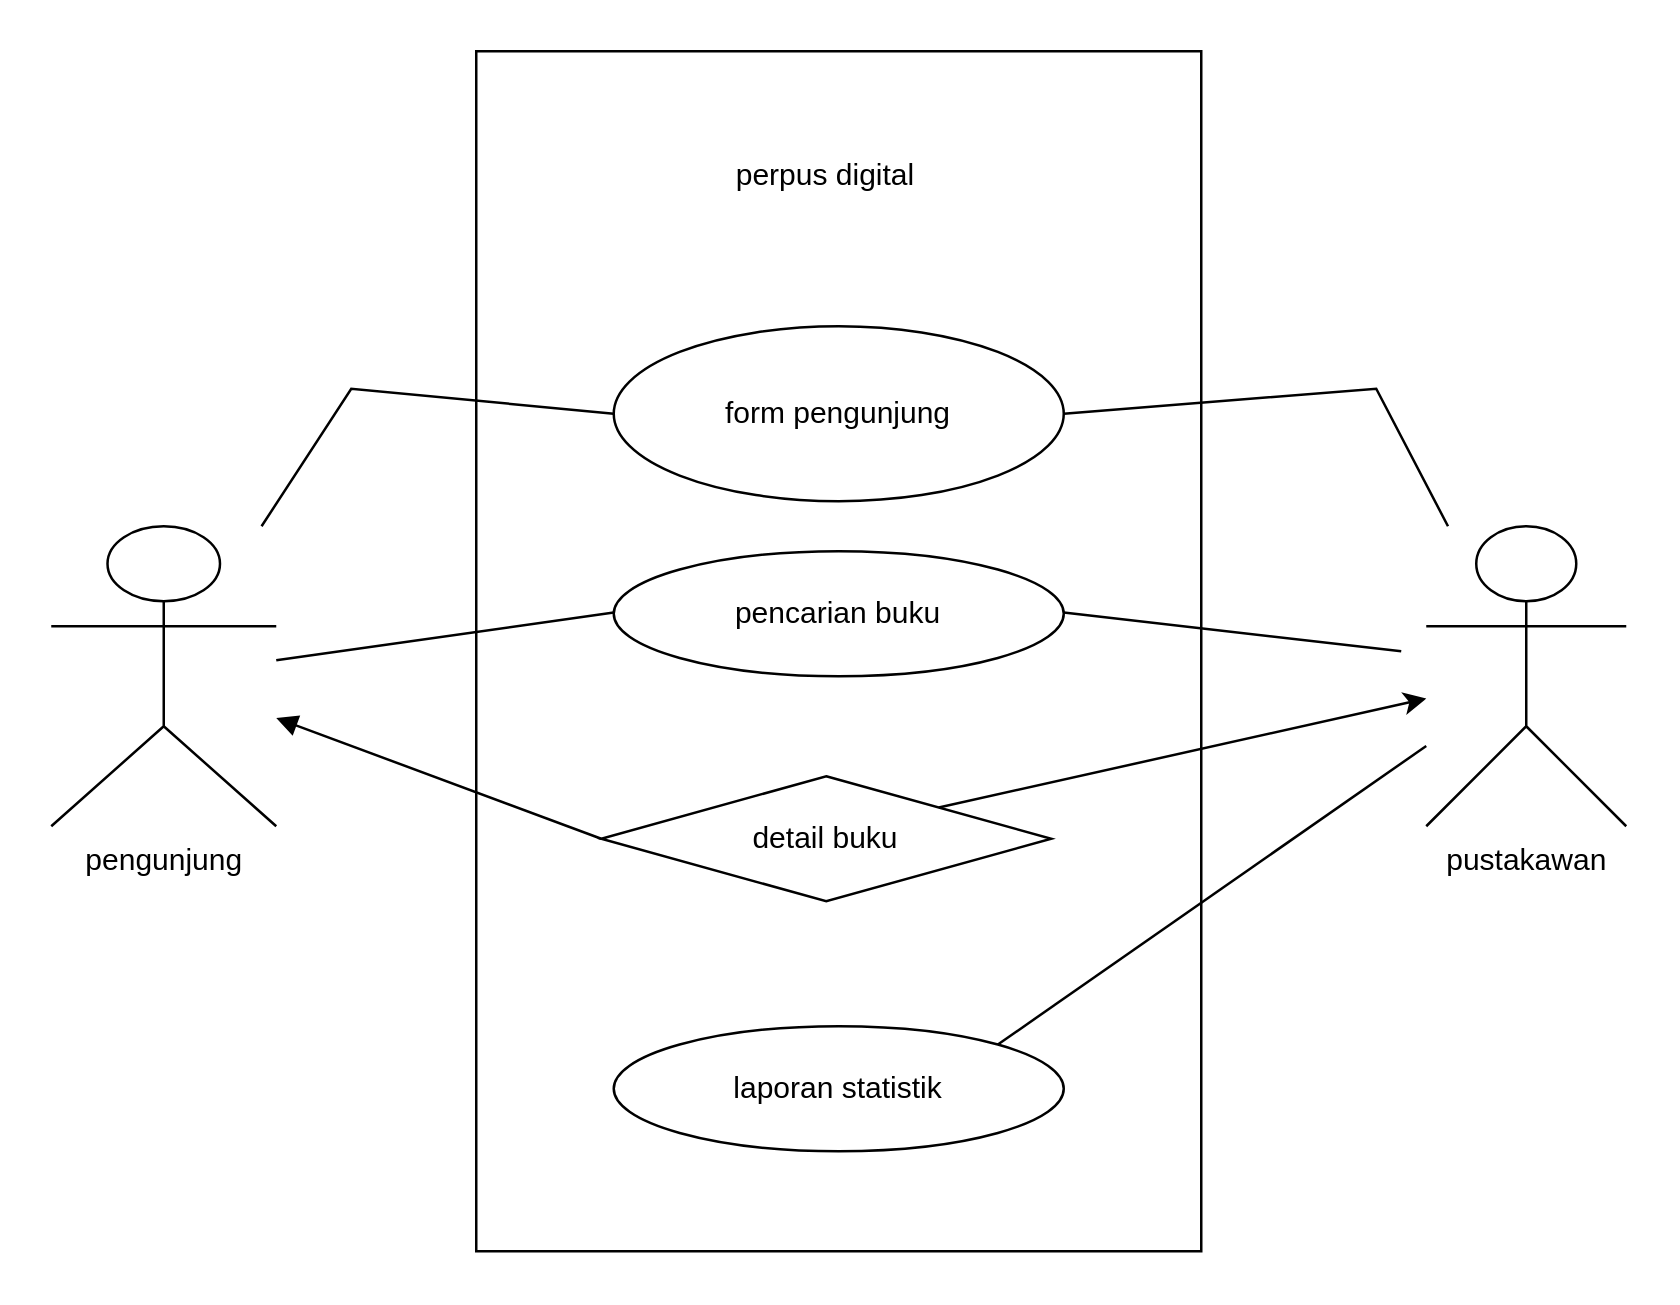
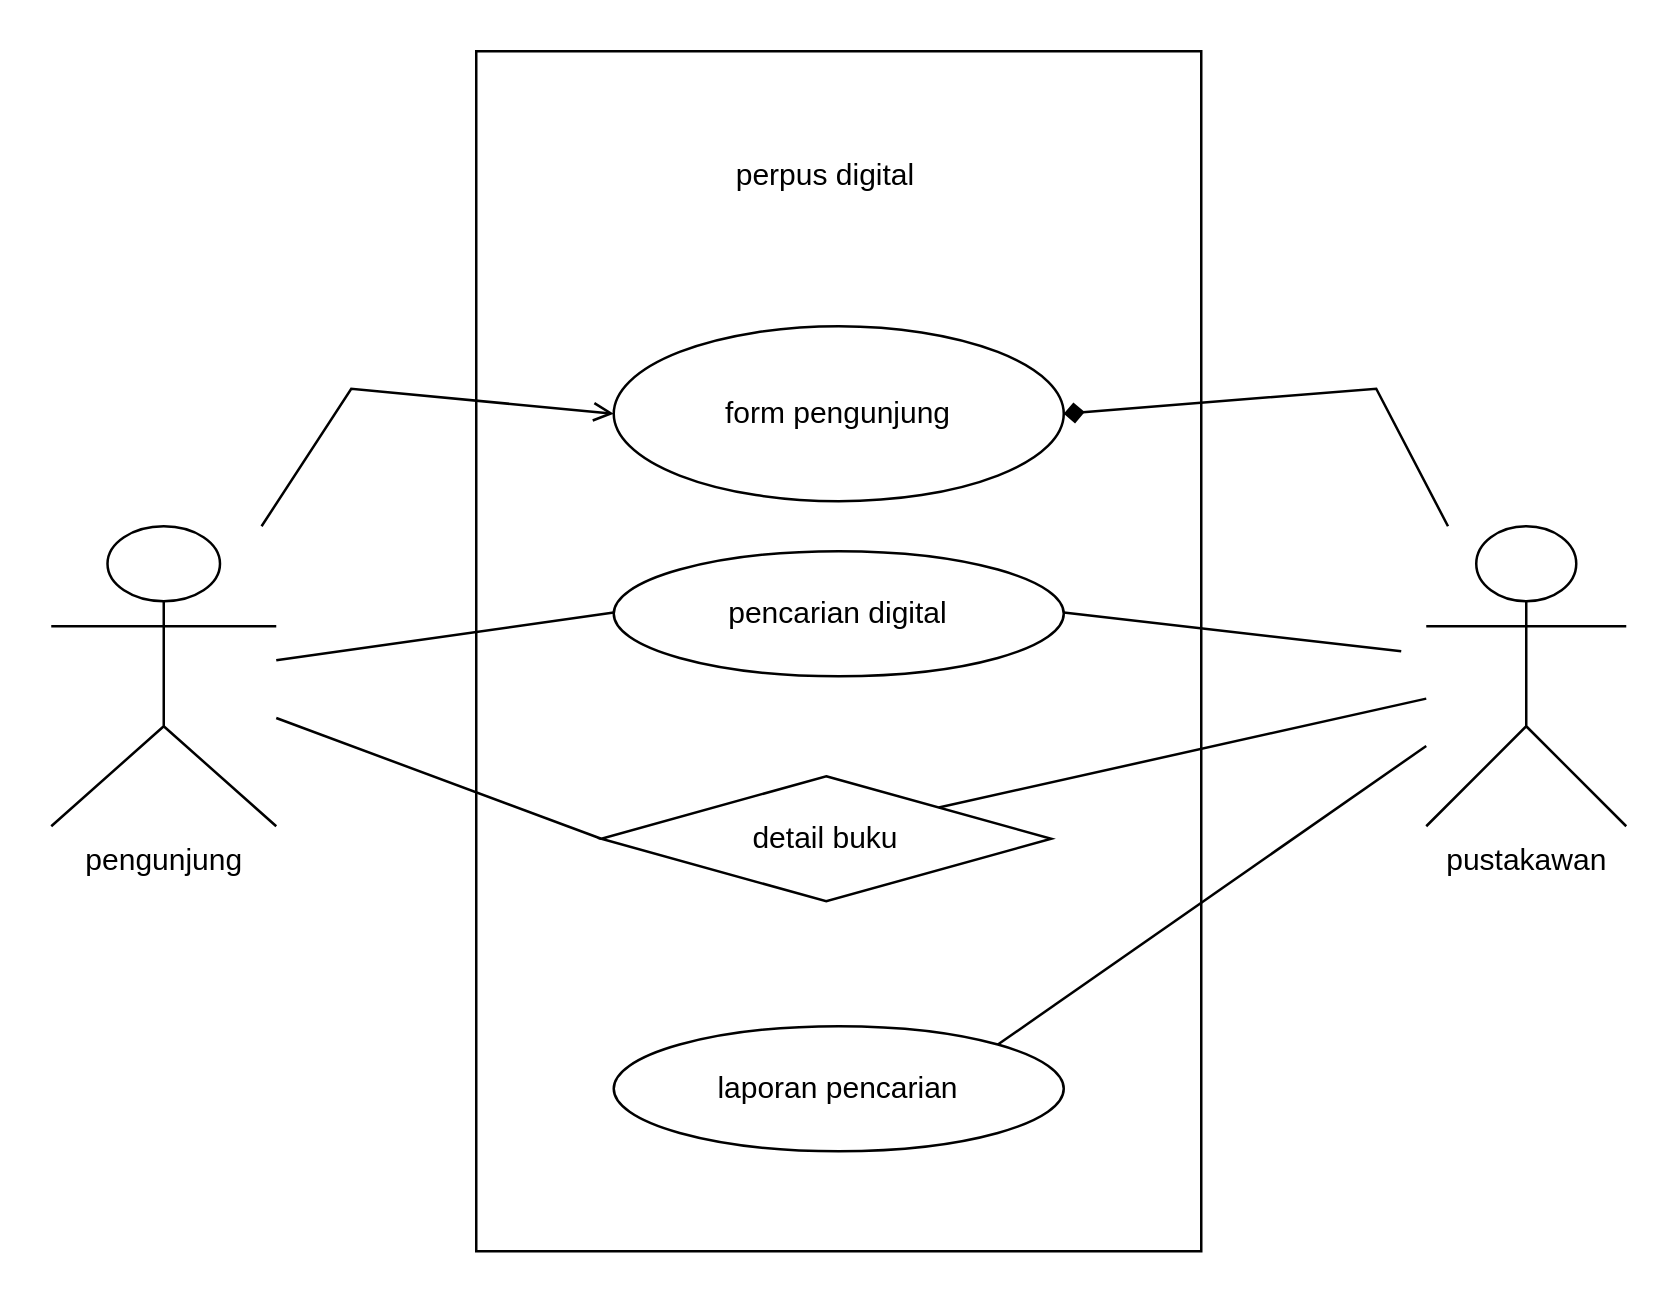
- <mxCell id="10" value="" style="endArrow=none;html=1;rounded=0;entryX=0;entryY=0.5;entryDx=0;entryDy=0;" edge="1" parent="1" source="3" target="4"><mxGeometry width="50" height="50" relative="1" as="geometry"><mxPoint x="110" y="220" as="sourcePoint" /><mxPoint x="330" y="250" as="targetPoint" /><Array as="points"><mxPoint x="140" y="155" /></Array></mxGeometry></mxCell>
+ <mxCell id="10" value="" style="endArrow=open;html=1;rounded=0;entryX=0;entryY=0.5;entryDx=0;entryDy=0;" edge="1" parent="1" source="3" target="4"><mxGeometry width="50" height="50" relative="1" as="geometry"><mxPoint x="110" y="220" as="sourcePoint" /><mxPoint x="330" y="250" as="targetPoint" /><Array as="points"><mxPoint x="140" y="155" /></Array></mxGeometry></mxCell>
- <mxCell id="12" value="" style="endArrow=none;html=1;rounded=0;entryX=1;entryY=0.5;entryDx=0;entryDy=0;" edge="1" parent="1" source="9" target="4"><mxGeometry width="50" height="50" relative="1" as="geometry"><mxPoint x="560" y="220" as="sourcePoint" /><mxPoint x="330" y="250" as="targetPoint" /><Array as="points"><mxPoint x="550" y="155" /></Array></mxGeometry></mxCell>
+ <mxCell id="12" value="" style="endArrow=diamond;html=1;rounded=0;entryX=1;entryY=0.5;entryDx=0;entryDy=0;" edge="1" parent="1" source="9" target="4"><mxGeometry width="50" height="50" relative="1" as="geometry"><mxPoint x="560" y="220" as="sourcePoint" /><mxPoint x="330" y="250" as="targetPoint" /><Array as="points"><mxPoint x="550" y="155" /></Array></mxGeometry></mxCell>
- <mxCell id="5" value="pencarian buku" style="ellipse;whiteSpace=wrap;html=1;" vertex="1" parent="1"><mxGeometry x="245" y="220" width="180" height="50" as="geometry" /></mxCell>
+ <mxCell id="5" value="pencarian digital" style="ellipse;whiteSpace=wrap;html=1;" vertex="1" parent="1"><mxGeometry x="245" y="220" width="180" height="50" as="geometry" /></mxCell>
- <mxCell id="15" value="" style="endArrow=classic;html=1;rounded=0;exitX=1;exitY=0;exitDx=0;exitDy=0;" edge="1" parent="1" source="6" target="9"><mxGeometry width="50" height="50" relative="1" as="geometry"><mxPoint x="280" y="300" as="sourcePoint" /><mxPoint x="330" y="250" as="targetPoint" /></mxGeometry></mxCell>
+ <mxCell id="15" value="" style="endArrow=none;html=1;rounded=0;exitX=1;exitY=0;exitDx=0;exitDy=0;" edge="1" parent="1" source="6" target="9"><mxGeometry width="50" height="50" relative="1" as="geometry"><mxPoint x="280" y="300" as="sourcePoint" /><mxPoint x="330" y="250" as="targetPoint" /></mxGeometry></mxCell>
- <mxCell id="14" value="" style="endArrow=block;html=1;rounded=0;exitX=0;exitY=0.5;exitDx=0;exitDy=0;" edge="1" parent="1" source="6" target="3"><mxGeometry width="50" height="50" relative="1" as="geometry"><mxPoint x="280" y="300" as="sourcePoint" /><mxPoint x="330" y="250" as="targetPoint" /></mxGeometry></mxCell>
+ <mxCell id="14" value="" style="endArrow=none;html=1;rounded=0;exitX=0;exitY=0.5;exitDx=0;exitDy=0;" edge="1" parent="1" source="6" target="3"><mxGeometry width="50" height="50" relative="1" as="geometry"><mxPoint x="280" y="300" as="sourcePoint" /><mxPoint x="330" y="250" as="targetPoint" /></mxGeometry></mxCell>
- <mxCell id="7" value="laporan statistik" style="ellipse;whiteSpace=wrap;html=1;" vertex="1" parent="1"><mxGeometry x="245" y="410" width="180" height="50" as="geometry" /></mxCell>
+ <mxCell id="7" value="laporan pencarian" style="ellipse;whiteSpace=wrap;html=1;" vertex="1" parent="1"><mxGeometry x="245" y="410" width="180" height="50" as="geometry" /></mxCell>
